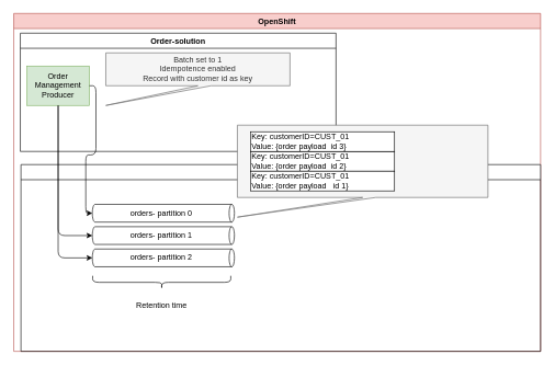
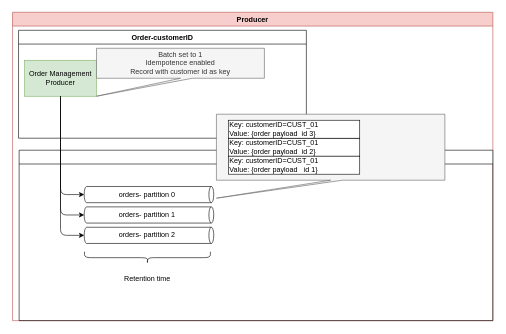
- <mxCell id="2" value="OpenShift" style="swimlane;fillColor=#f8cecc;strokeColor=#b85450;" parent="1" vertex="1"><mxGeometry x="20" y="20" width="801" height="514.21" as="geometry" /></mxCell>
+ <mxCell id="2" value="Producer" style="swimlane;fillColor=#f8cecc;strokeColor=#b85450;" parent="1" vertex="1"><mxGeometry x="20" y="20" width="801" height="514.21" as="geometry" /></mxCell>
- <mxCell id="3" value="Order-solution" style="swimlane;" parent="2" vertex="1"><mxGeometry x="10" y="30" width="480" height="180" as="geometry" /></mxCell>
+ <mxCell id="3" value="Order-customerID" style="swimlane;" parent="2" vertex="1"><mxGeometry x="10" y="30" width="480" height="180" as="geometry" /></mxCell>
- <mxCell id="4" value="Order Management Producer" style="rounded=0;whiteSpace=wrap;html=1;fillColor=#d5e8d4;strokeColor=#82b366;" parent="3" vertex="1"><mxGeometry x="10" y="50" width="95" height="60" as="geometry" /></mxCell>
+ <mxCell id="4" value="Order Management Producer" style="rounded=0;whiteSpace=wrap;html=1;fillColor=#d5e8d4;strokeColor=#82b366;" parent="3" vertex="1"><mxGeometry x="10" y="50" width="120" height="60" as="geometry" /></mxCell>
